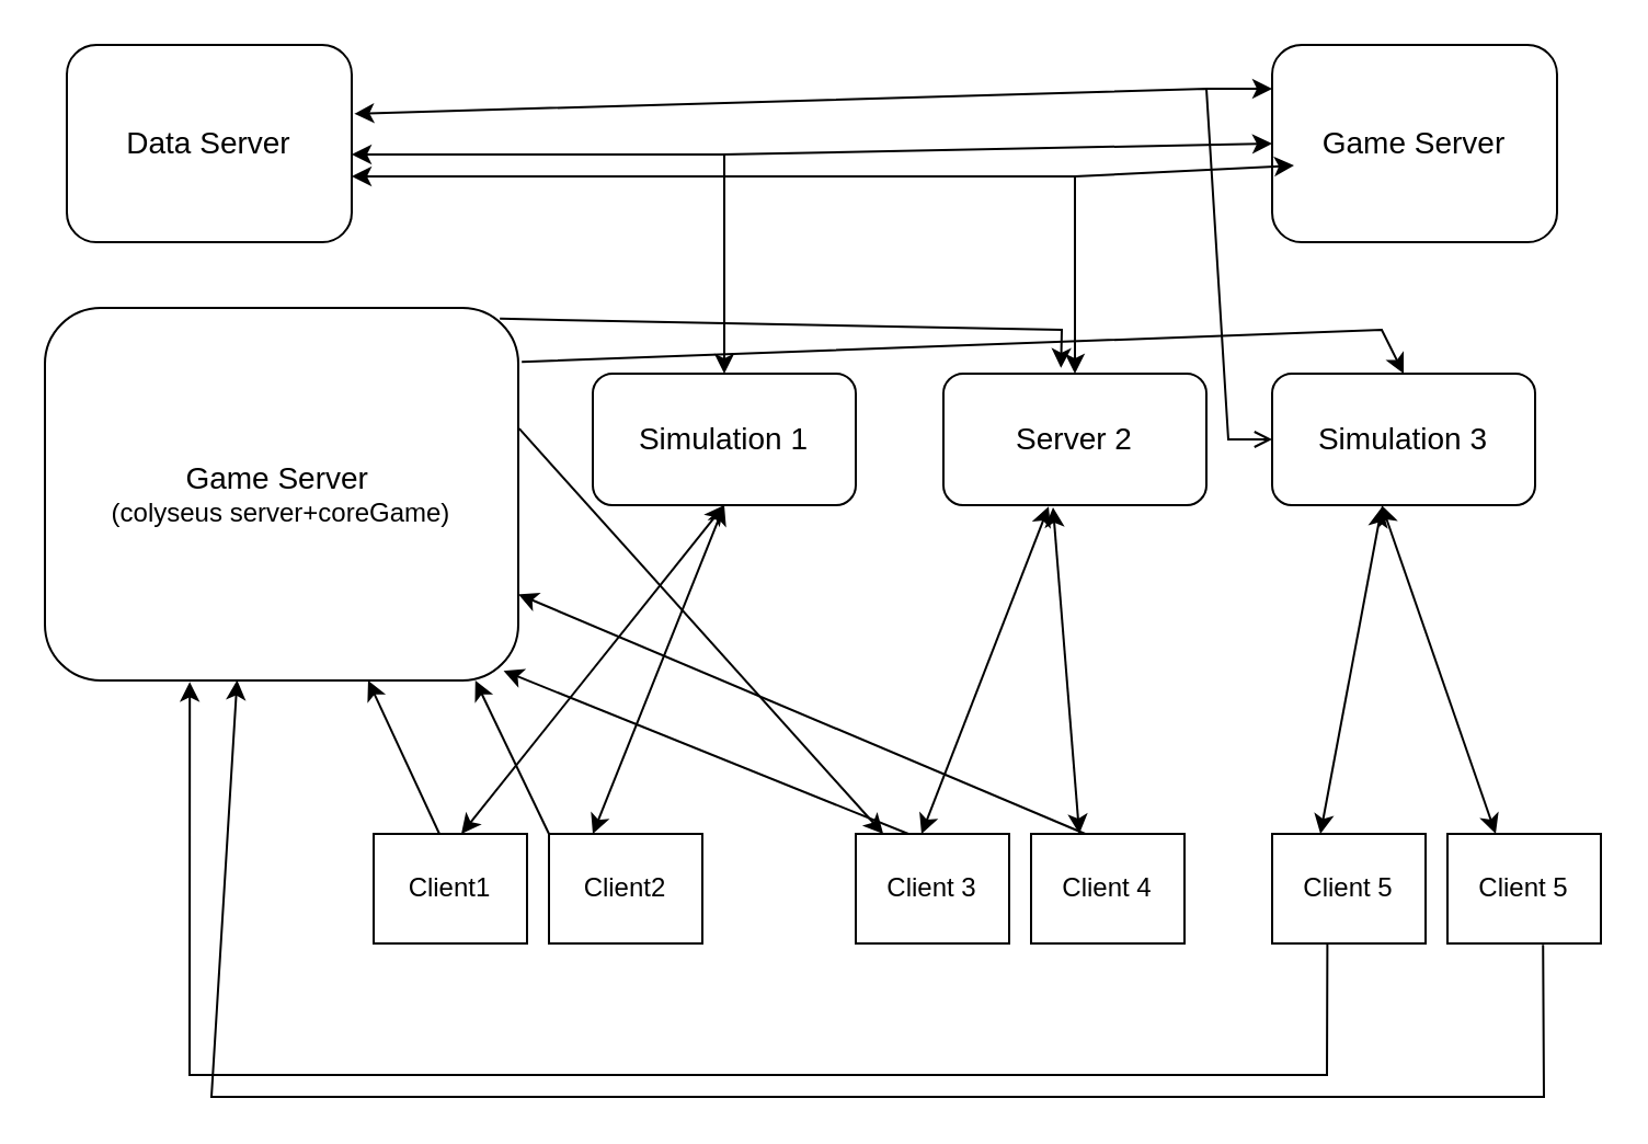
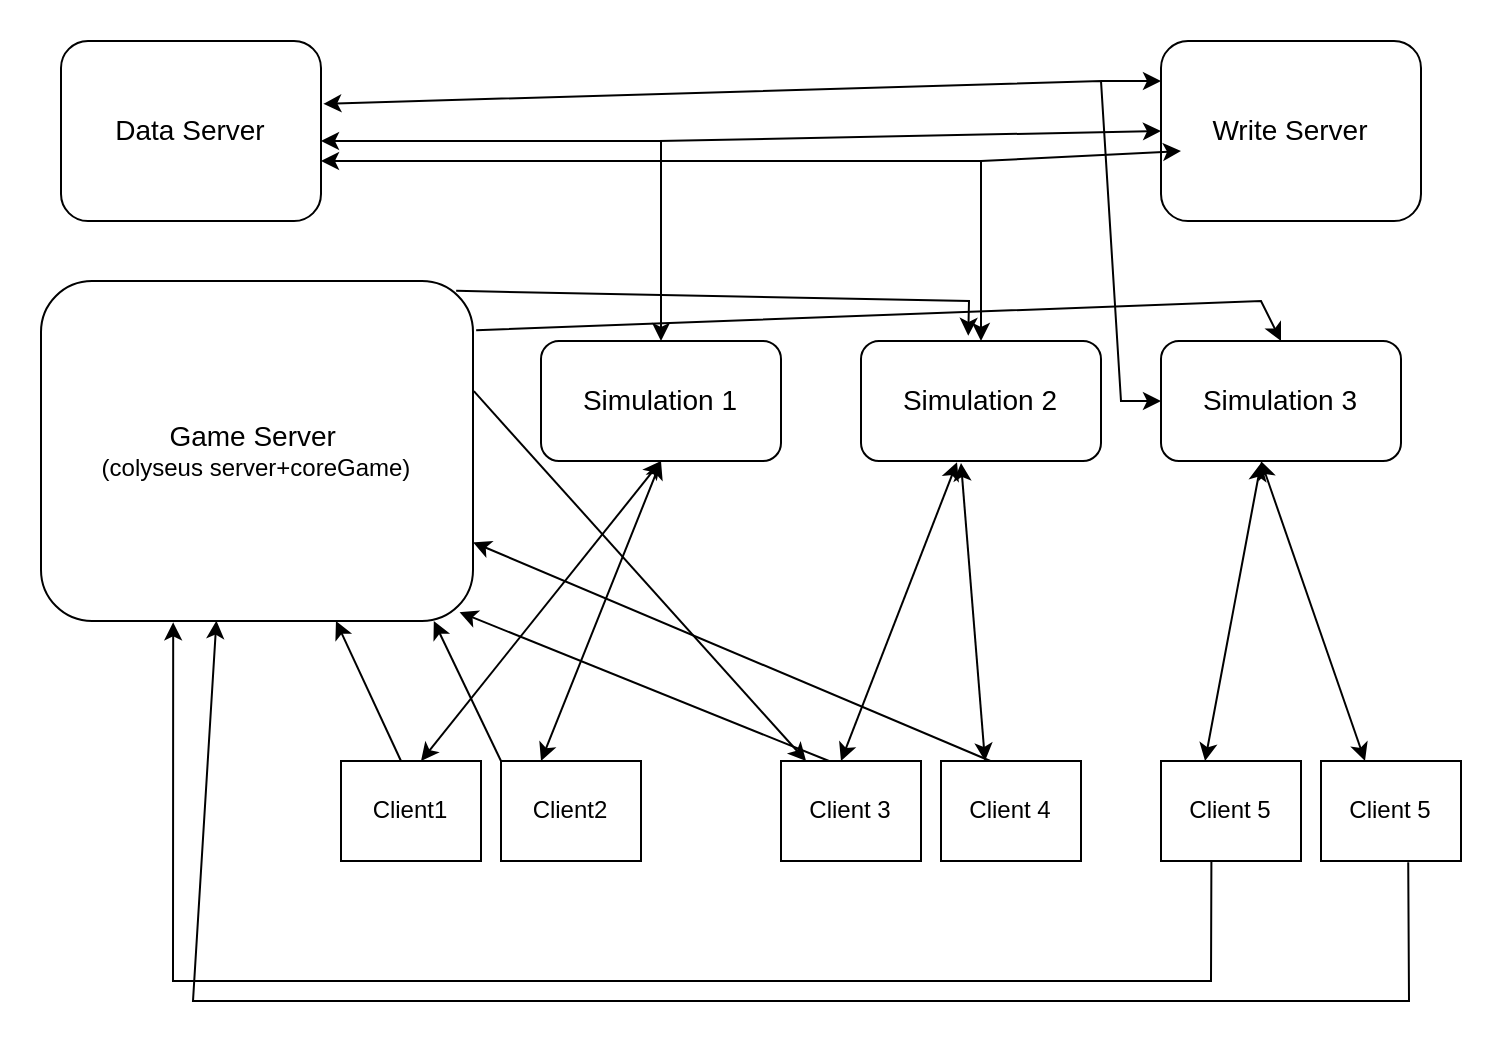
- <mxCell id="3" value="&lt;font style=&quot;font-size: 14px&quot;&gt;Game Server&lt;/font&gt;" style="rounded=1;whiteSpace=wrap;html=1;" vertex="1" parent="1"><mxGeometry x="580" y="20" width="130" height="90" as="geometry" /></mxCell>
+ <mxCell id="3" value="&lt;font style=&quot;font-size: 14px&quot;&gt;Write Server&lt;/font&gt;" style="rounded=1;whiteSpace=wrap;html=1;" vertex="1" parent="1"><mxGeometry x="580" y="20" width="130" height="90" as="geometry" /></mxCell>
- <mxCell id="12" value="Server 2" style="rounded=1;whiteSpace=wrap;html=1;fontSize=14;" vertex="1" parent="1"><mxGeometry x="430" y="170" width="120" height="60" as="geometry" /></mxCell>
+ <mxCell id="12" value="Simulation 2" style="rounded=1;whiteSpace=wrap;html=1;fontSize=14;" vertex="1" parent="1"><mxGeometry x="430" y="170" width="120" height="60" as="geometry" /></mxCell>
- <mxCell id="25" value="" style="endArrow=open;startArrow=classic;html=1;rounded=0;fontSize=14;exitX=1.009;exitY=0.349;exitDx=0;exitDy=0;exitPerimeter=0;entryX=0;entryY=0.5;entryDx=0;entryDy=0;" edge="1" parent="1" source="2" target="13"><mxGeometry width="50" height="50" relative="1" as="geometry"><mxPoint x="170" y="90" as="sourcePoint" /><mxPoint x="500" y="180" as="targetPoint" /><Array as="points"><mxPoint x="550" y="40" /><mxPoint x="560" y="200" /></Array></mxGeometry></mxCell>
+ <mxCell id="25" value="" style="endArrow=classic;startArrow=classic;html=1;rounded=0;fontSize=14;exitX=1.009;exitY=0.349;exitDx=0;exitDy=0;exitPerimeter=0;entryX=0;entryY=0.5;entryDx=0;entryDy=0;" edge="1" parent="1" source="2" target="13"><mxGeometry width="50" height="50" relative="1" as="geometry"><mxPoint x="170" y="90" as="sourcePoint" /><mxPoint x="500" y="180" as="targetPoint" /><Array as="points"><mxPoint x="550" y="40" /><mxPoint x="560" y="200" /></Array></mxGeometry></mxCell>
